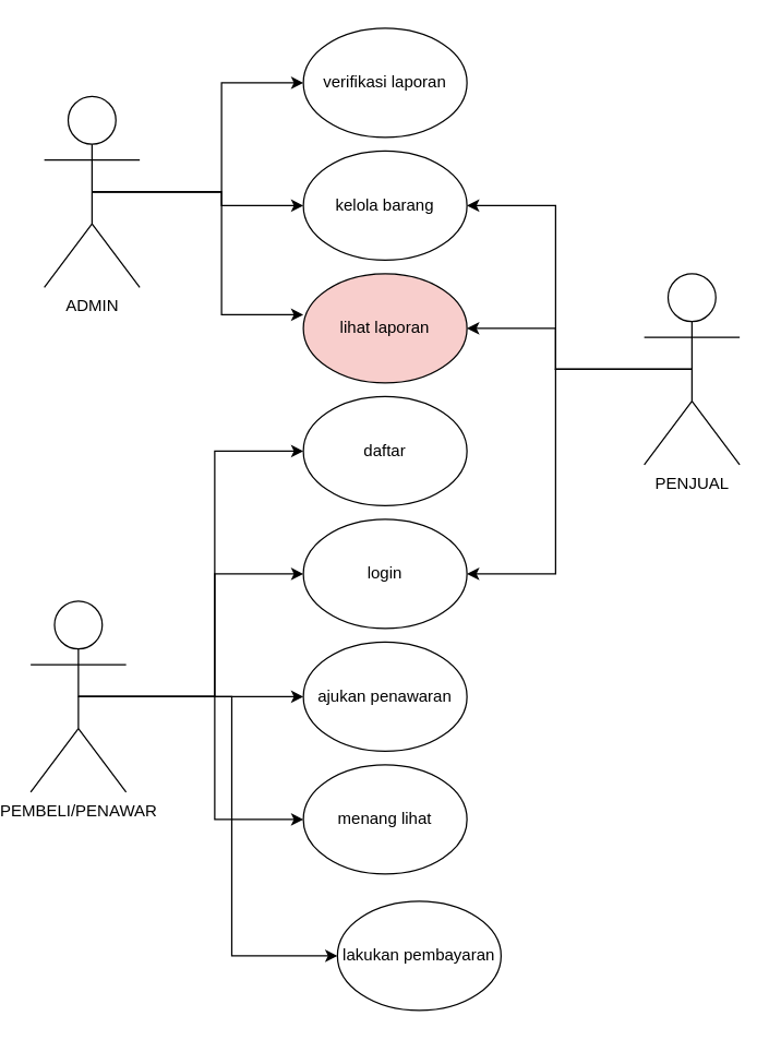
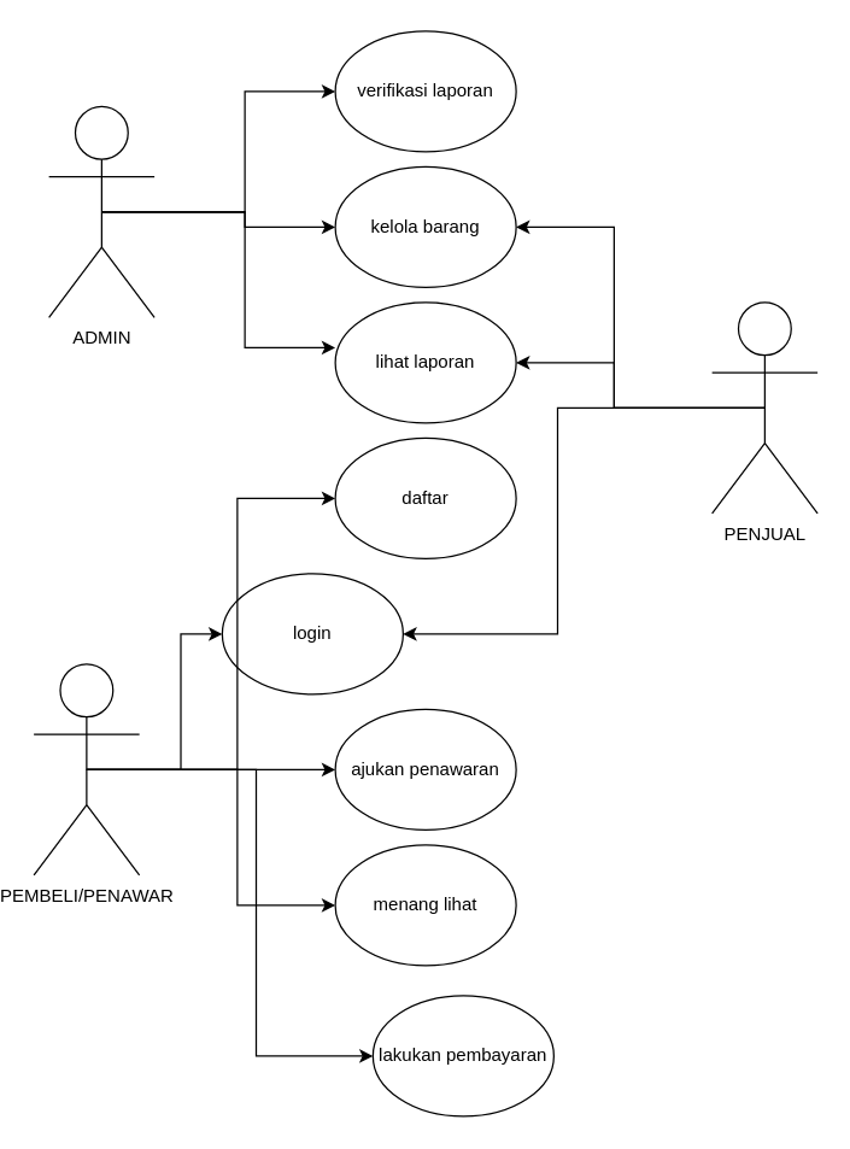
- <mxCell id="7" value="lihat laporan" style="ellipse;whiteSpace=wrap;html=1;fillColor=#f8cecc;" vertex="1" parent="1"><mxGeometry x="220" y="200" width="120" height="80" as="geometry" /></mxCell>
+ <mxCell id="7" value="lihat laporan" style="ellipse;whiteSpace=wrap;html=1;" vertex="1" parent="1"><mxGeometry x="220" y="200" width="120" height="80" as="geometry" /></mxCell>
- <mxCell id="14" value="login" style="ellipse;whiteSpace=wrap;html=1;" vertex="1" parent="1"><mxGeometry x="220" y="380" width="120" height="80" as="geometry" /></mxCell>
+ <mxCell id="14" value="login" style="ellipse;whiteSpace=wrap;html=1;" vertex="1" parent="1"><mxGeometry x="145" y="380" width="120" height="80" as="geometry" /></mxCell>
